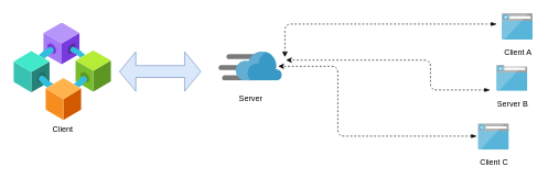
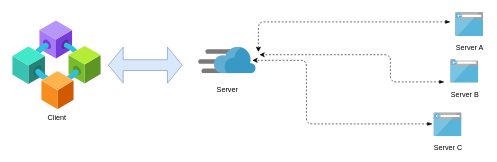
- <mxCell id="10" value="&lt;div&gt;Client A&lt;/div&gt;&lt;div&gt;&lt;br&gt;&lt;/div&gt;" style="aspect=fixed;html=1;perimeter=none;align=center;shadow=0;dashed=0;image;fontSize=12;image=img/lib/mscae/Browser.svg;spacingTop=5;" vertex="1" parent="1"><mxGeometry x="758.06" y="20" width="47.06" height="40" as="geometry" /></mxCell>
+ <mxCell id="10" value="&lt;div&gt;Server A&lt;/div&gt;&lt;div&gt;&lt;br&gt;&lt;/div&gt;" style="aspect=fixed;html=1;perimeter=none;align=center;shadow=0;dashed=0;image;fontSize=12;image=img/lib/mscae/Browser.svg;spacingTop=5;" vertex="1" parent="1"><mxGeometry x="758.06" y="20" width="47.06" height="40" as="geometry" /></mxCell>
- <mxCell id="6" value="&lt;div&gt;Client C&lt;/div&gt;&lt;div&gt;&lt;br&gt;&lt;/div&gt;" style="aspect=fixed;html=1;perimeter=none;align=center;shadow=0;dashed=0;image;fontSize=12;image=img/lib/mscae/Browser.svg;spacingTop=5;" vertex="1" parent="1"><mxGeometry x="722.06" y="187" width="47.06" height="40" as="geometry" /></mxCell>
+ <mxCell id="6" value="&lt;div&gt;Server C&lt;/div&gt;&lt;div&gt;&lt;br&gt;&lt;/div&gt;" style="aspect=fixed;html=1;perimeter=none;align=center;shadow=0;dashed=0;image;fontSize=12;image=img/lib/mscae/Browser.svg;spacingTop=5;" vertex="1" parent="1"><mxGeometry x="722.06" y="187" width="47.06" height="40" as="geometry" /></mxCell>
